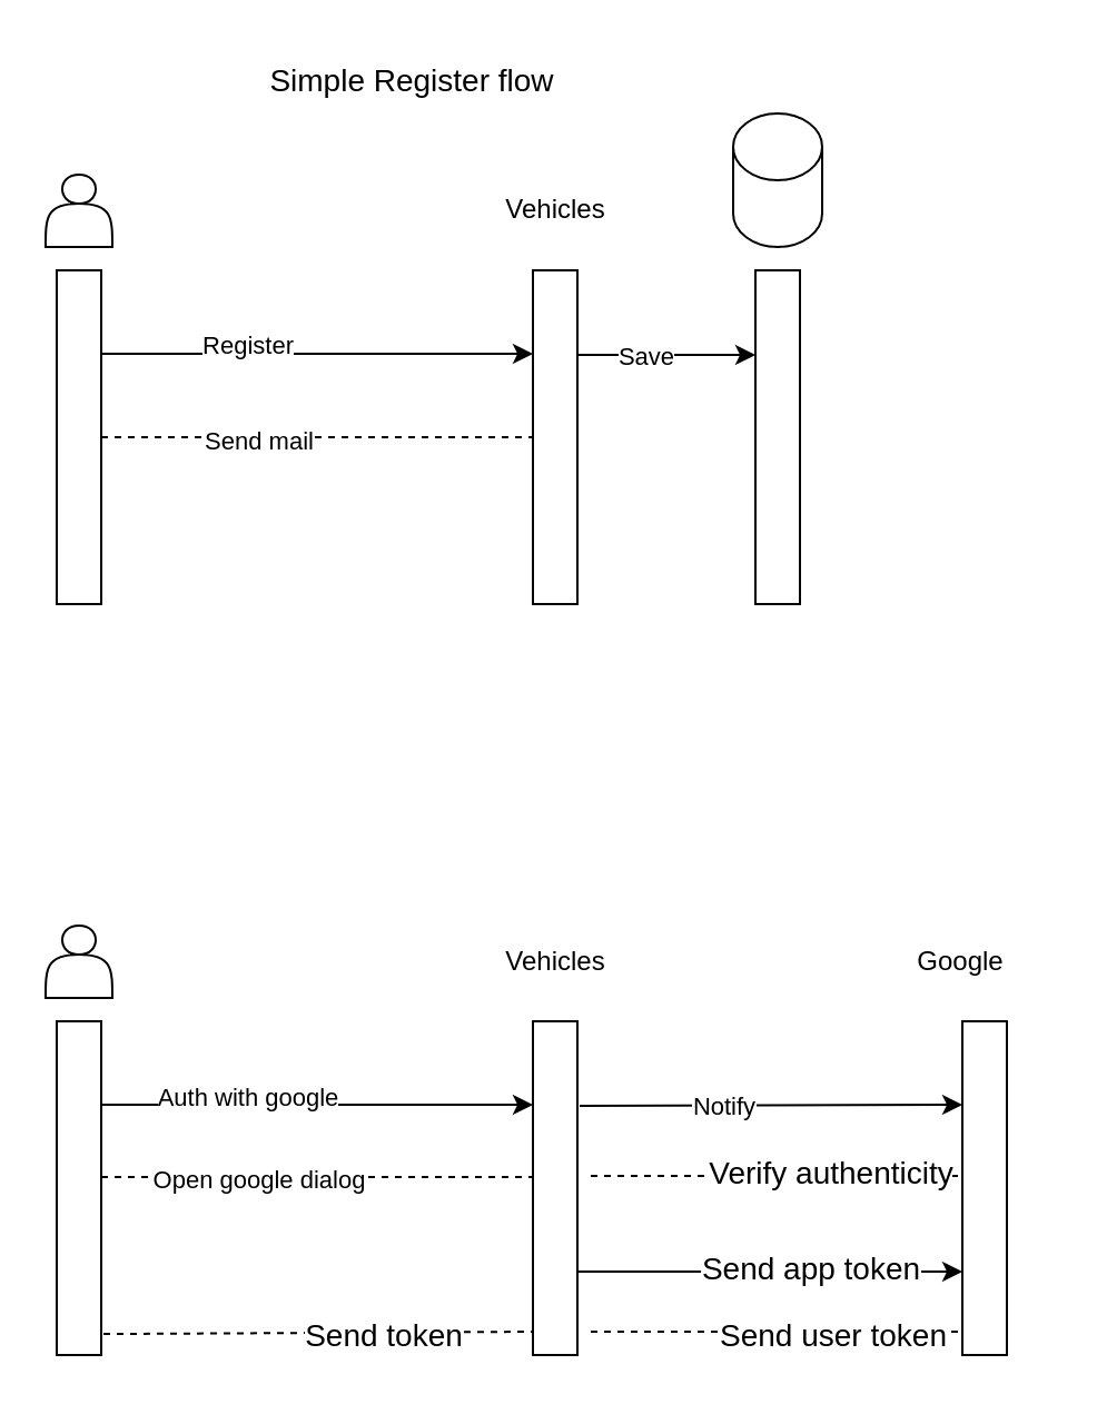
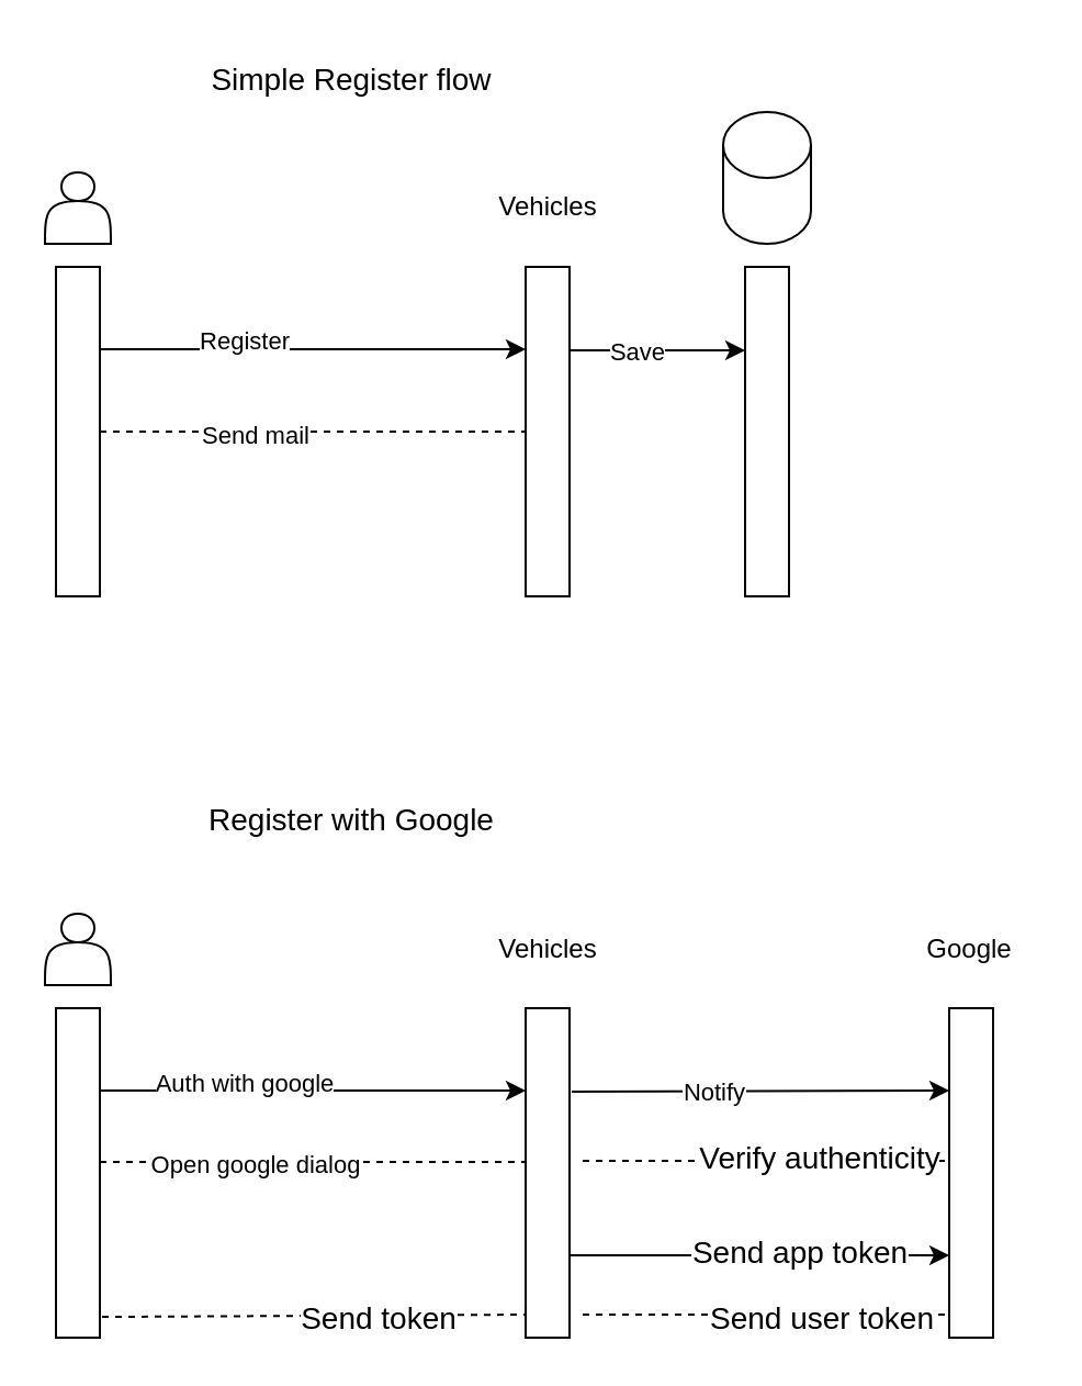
- <mxCell id="14" value="&lt;font style=&quot;font-size: 14px;&quot;&gt;Simple Register flow&lt;/font&gt;" style="text;html=1;strokeColor=none;fillColor=none;align=center;verticalAlign=middle;whiteSpace=wrap;rounded=0;" vertex="1" parent="1"><mxGeometry x="110" y="20.5" width="150" height="30" as="geometry" /></mxCell>
+ <mxCell id="14" value="&lt;font style=&quot;font-size: 14px;&quot;&gt;Simple Register flow&lt;/font&gt;" style="text;html=1;strokeColor=none;fillColor=none;align=center;verticalAlign=middle;whiteSpace=wrap;rounded=0;" vertex="1" parent="1"><mxGeometry x="85" y="20.5" width="150" height="30" as="geometry" /></mxCell>
+ <mxCell id="28" value="&lt;font style=&quot;font-size: 14px;&quot;&gt;Register with Google&lt;/font&gt;" style="text;html=1;strokeColor=none;fillColor=none;align=center;verticalAlign=middle;whiteSpace=wrap;rounded=0;" vertex="1" parent="1"><mxGeometry x="85" y="358" width="150" height="30" as="geometry" /></mxCell>
- <mxCell id="29" value="Google" style="text;html=1;align=center;verticalAlign=middle;resizable=0;points=[];autosize=1;strokeColor=none;fillColor=none;" vertex="1" parent="1"><mxGeometry x="401" y="416.75" width="60" height="30" as="geometry" /></mxCell>
+ <mxCell id="29" value="Google" style="text;html=1;align=center;verticalAlign=middle;resizable=0;points=[];autosize=1;strokeColor=none;fillColor=none;" vertex="1" parent="1"><mxGeometry x="411" y="416.75" width="60" height="30" as="geometry" /></mxCell>
